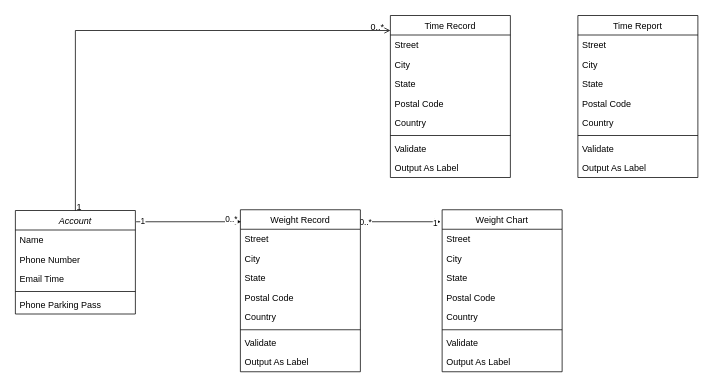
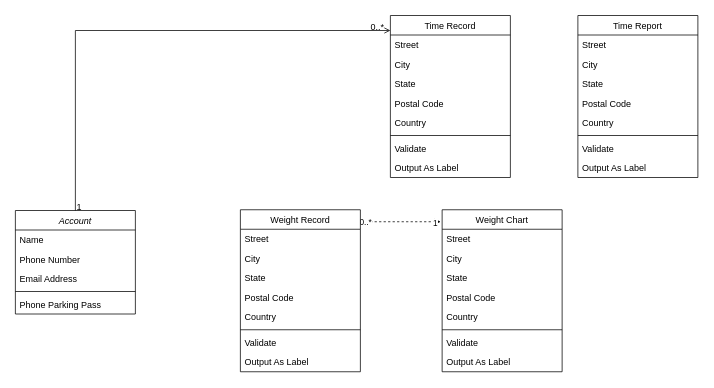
- <mxCell id="32" style="edgeStyle=orthogonalEdgeStyle;rounded=0;orthogonalLoop=1;jettySize=auto;html=1;exitX=1.006;exitY=0.109;exitDx=0;exitDy=0;entryX=0.006;entryY=0.074;entryDx=0;entryDy=0;exitPerimeter=0;entryPerimeter=0;" edge="1" parent="1" source="2" target="23"><mxGeometry relative="1" as="geometry" /></mxCell>
- <mxCell id="33" value="1" style="edgeLabel;html=1;align=center;verticalAlign=middle;resizable=0;points=[];" vertex="1" connectable="0" parent="32"><mxGeometry x="-0.799" relative="1" as="geometry"><mxPoint x="-5" y="-2" as="offset" /></mxGeometry></mxCell>
- <mxCell id="34" value="0..*" style="edgeLabel;html=1;align=center;verticalAlign=middle;resizable=0;points=[];" vertex="1" connectable="0" parent="32"><mxGeometry x="0.815" y="3" relative="1" as="geometry"><mxPoint as="offset" /></mxGeometry></mxCell>
- <mxCell id="20" style="edgeStyle=orthogonalEdgeStyle;rounded=0;orthogonalLoop=1;jettySize=auto;html=1;exitX=1.006;exitY=0.074;exitDx=0;exitDy=0;exitPerimeter=0;entryX=-0.012;entryY=0.074;entryDx=0;entryDy=0;entryPerimeter=0;" edge="1" parent="1" source="23" target="44"><mxGeometry relative="1" as="geometry" /></mxCell>
+ <mxCell id="20" style="edgeStyle=orthogonalEdgeStyle;rounded=0;orthogonalLoop=1;jettySize=auto;html=1;exitX=1.006;exitY=0.074;exitDx=0;exitDy=0;exitPerimeter=0;entryX=-0.012;entryY=0.074;entryDx=0;entryDy=0;entryPerimeter=0;dashed=1;" edge="1" parent="1" source="23" target="44"><mxGeometry relative="1" as="geometry" /></mxCell>
- <mxCell id="5" value="Email Time" style="text;align=left;verticalAlign=top;spacingLeft=4;spacingRight=4;overflow=hidden;rotatable=0;points=[[0,0.5],[1,0.5]];portConstraint=eastwest;rounded=0;shadow=0;html=0;" parent="2" vertex="1"><mxGeometry y="78" width="160" height="26" as="geometry" /></mxCell>
+ <mxCell id="5" value="Email Address" style="text;align=left;verticalAlign=top;spacingLeft=4;spacingRight=4;overflow=hidden;rotatable=0;points=[[0,0.5],[1,0.5]];portConstraint=eastwest;rounded=0;shadow=0;html=0;" parent="2" vertex="1"><mxGeometry y="78" width="160" height="26" as="geometry" /></mxCell>
